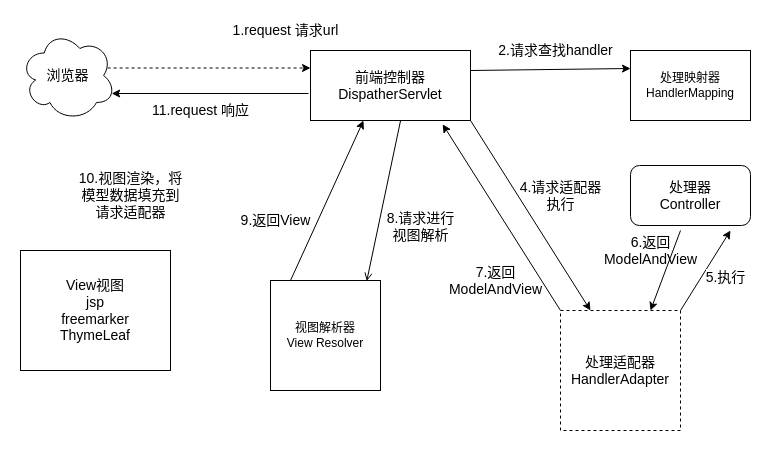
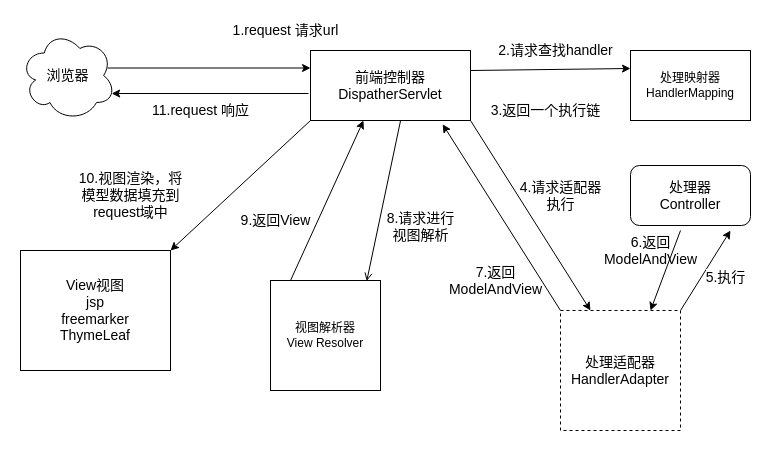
- <mxCell id="11" value="" style="endArrow=classic;html=1;entryX=0;entryY=0.25;entryDx=0;entryDy=0;exitX=0.917;exitY=0.417;exitDx=0;exitDy=0;exitPerimeter=0;dashed=1;" edge="1" parent="1" source="2" target="3"><mxGeometry width="50" height="50" relative="1" as="geometry"><mxPoint x="140" y="75" as="sourcePoint" /><mxPoint x="190" y="25" as="targetPoint" /></mxGeometry></mxCell>
+ <mxCell id="11" value="" style="endArrow=classic;html=1;entryX=0;entryY=0.25;entryDx=0;entryDy=0;exitX=0.917;exitY=0.417;exitDx=0;exitDy=0;exitPerimeter=0;" edge="1" parent="1" source="2" target="3"><mxGeometry width="50" height="50" relative="1" as="geometry"><mxPoint x="140" y="75" as="sourcePoint" /><mxPoint x="190" y="25" as="targetPoint" /></mxGeometry></mxCell>
+ <mxCell id="14" value="&lt;font style=&quot;font-size: 14px&quot;&gt;3.返回一个执行链&lt;/font&gt;" style="text;html=1;align=center;verticalAlign=middle;resizable=0;points=[];autosize=1;" vertex="1" parent="1"><mxGeometry x="480" y="100" width="130" height="20" as="geometry" /></mxCell>
+ <mxCell id="27" value="" style="endArrow=classic;html=1;exitX=0;exitY=1;exitDx=0;exitDy=0;entryX=1;entryY=0;entryDx=0;entryDy=0;" edge="1" parent="1" source="3" target="8"><mxGeometry width="50" height="50" relative="1" as="geometry"><mxPoint x="130" y="225" as="sourcePoint" /><mxPoint x="180" y="175" as="targetPoint" /></mxGeometry></mxCell>
- <mxCell id="28" value="&lt;font style=&quot;font-size: 14px&quot;&gt;10.视图渲染，将&lt;br&gt;模型数据填充到&lt;br&gt;请求适配器&lt;/font&gt;" style="text;html=1;align=center;verticalAlign=middle;resizable=0;points=[];autosize=1;" vertex="1" parent="1"><mxGeometry x="70" y="170" width="120" height="50" as="geometry" /></mxCell>
+ <mxCell id="28" value="&lt;font style=&quot;font-size: 14px&quot;&gt;10.视图渲染，将&lt;br&gt;模型数据填充到&lt;br&gt;request域中&lt;/font&gt;" style="text;html=1;align=center;verticalAlign=middle;resizable=0;points=[];autosize=1;" vertex="1" parent="1"><mxGeometry x="70" y="170" width="120" height="50" as="geometry" /></mxCell>
